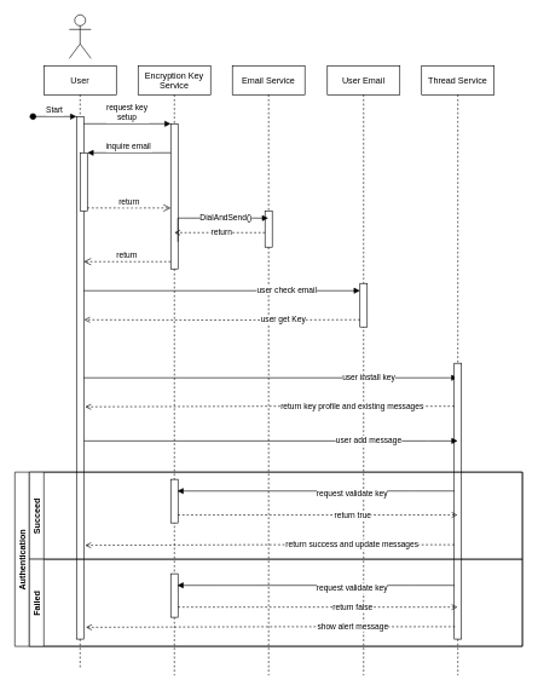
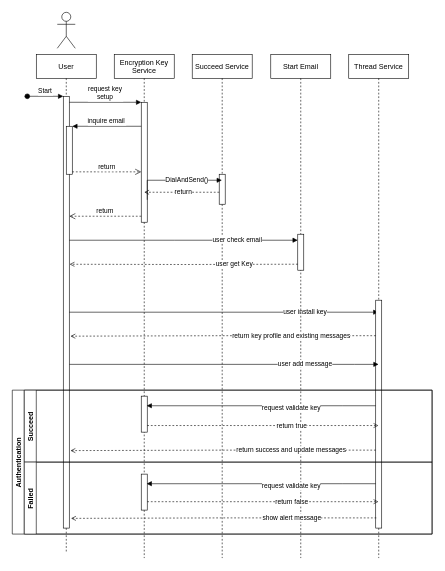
- <mxCell id="16" value="Email Service" style="shape=umlLifeline;perimeter=lifelinePerimeter;container=1;collapsible=0;recursiveResize=0;rounded=0;shadow=0;strokeWidth=1;" vertex="1" parent="1"><mxGeometry x="320" y="90" width="100" height="840" as="geometry" /></mxCell>
+ <mxCell id="16" value="Succeed Service" style="shape=umlLifeline;perimeter=lifelinePerimeter;container=1;collapsible=0;recursiveResize=0;rounded=0;shadow=0;strokeWidth=1;" vertex="1" parent="1"><mxGeometry x="320" y="90" width="100" height="840" as="geometry" /></mxCell>
- <mxCell id="18" value="User Email" style="shape=umlLifeline;perimeter=lifelinePerimeter;container=1;collapsible=0;recursiveResize=0;rounded=0;shadow=0;strokeWidth=1;" vertex="1" parent="1"><mxGeometry x="451" y="90" width="100" height="840" as="geometry" /></mxCell>
+ <mxCell id="18" value="Start Email" style="shape=umlLifeline;perimeter=lifelinePerimeter;container=1;collapsible=0;recursiveResize=0;rounded=0;shadow=0;strokeWidth=1;" vertex="1" parent="1"><mxGeometry x="451" y="90" width="100" height="840" as="geometry" /></mxCell>
